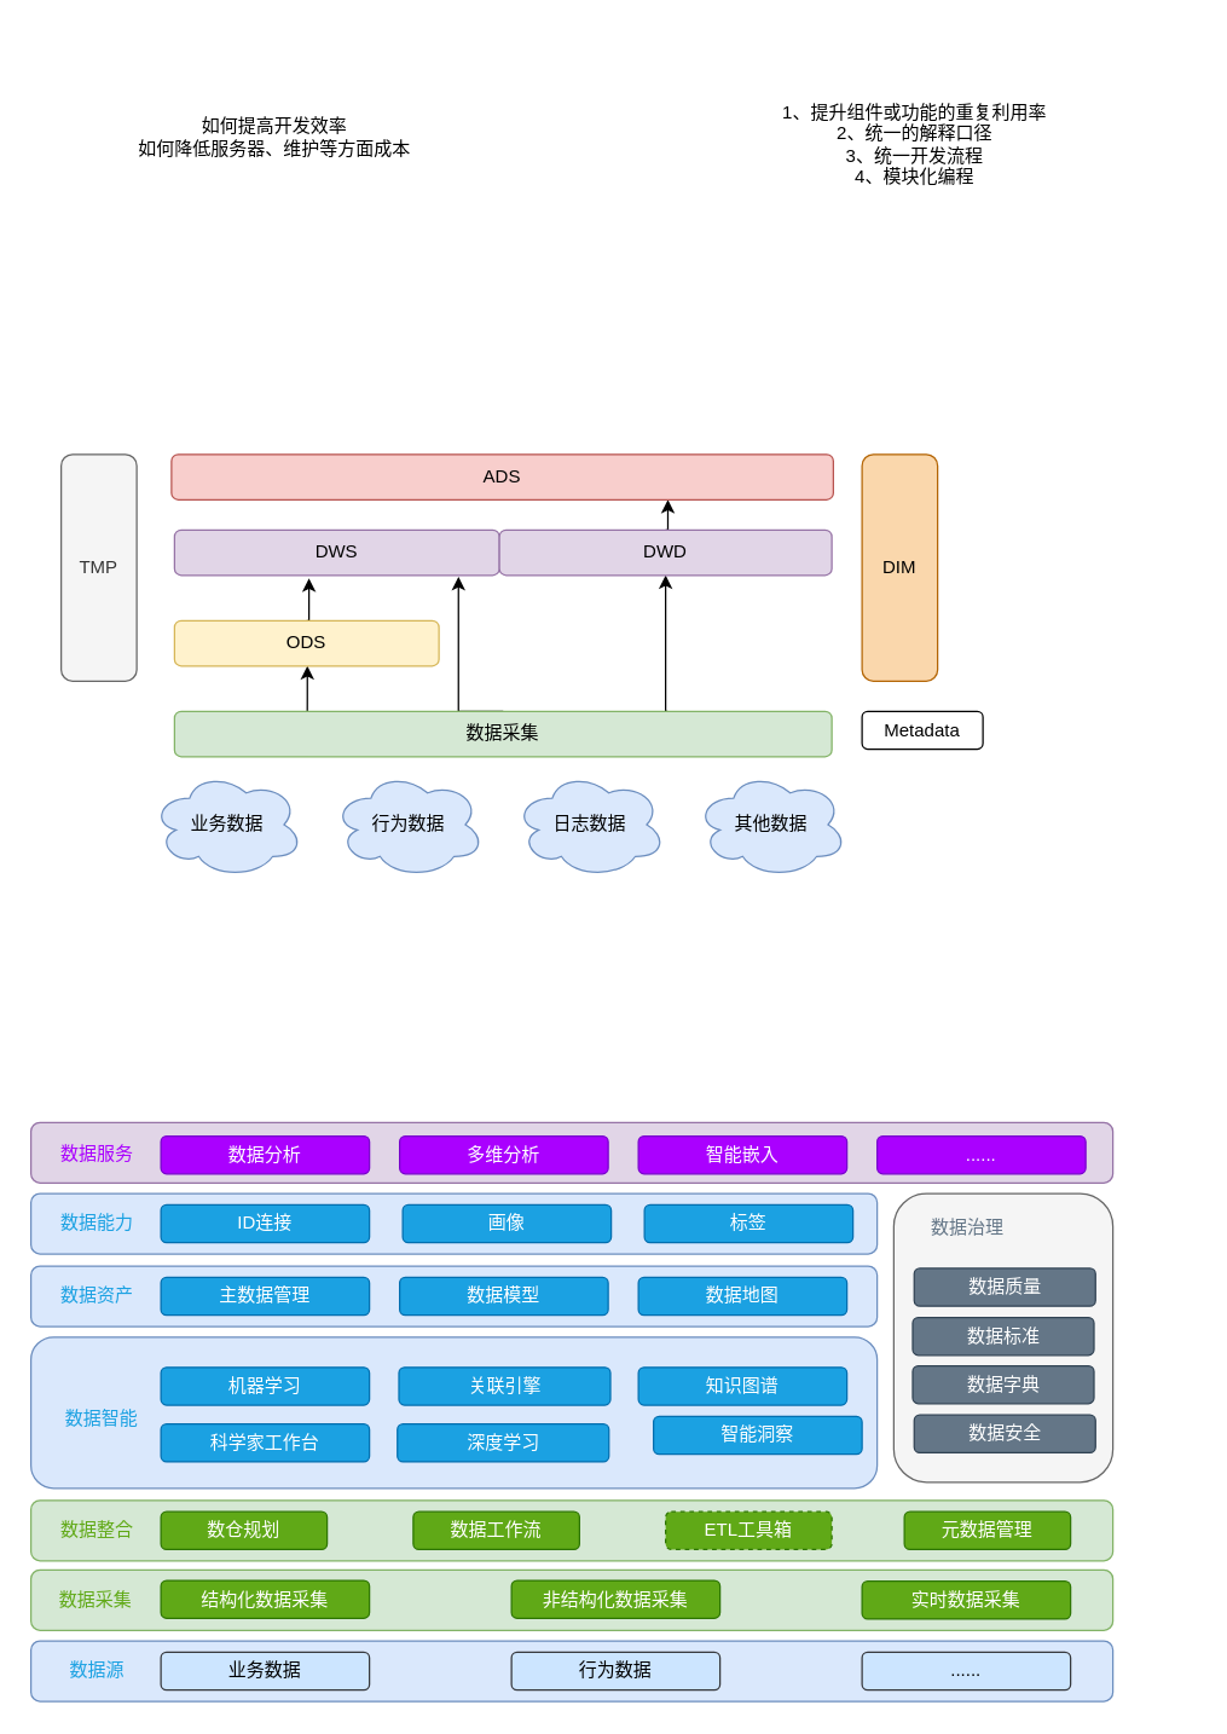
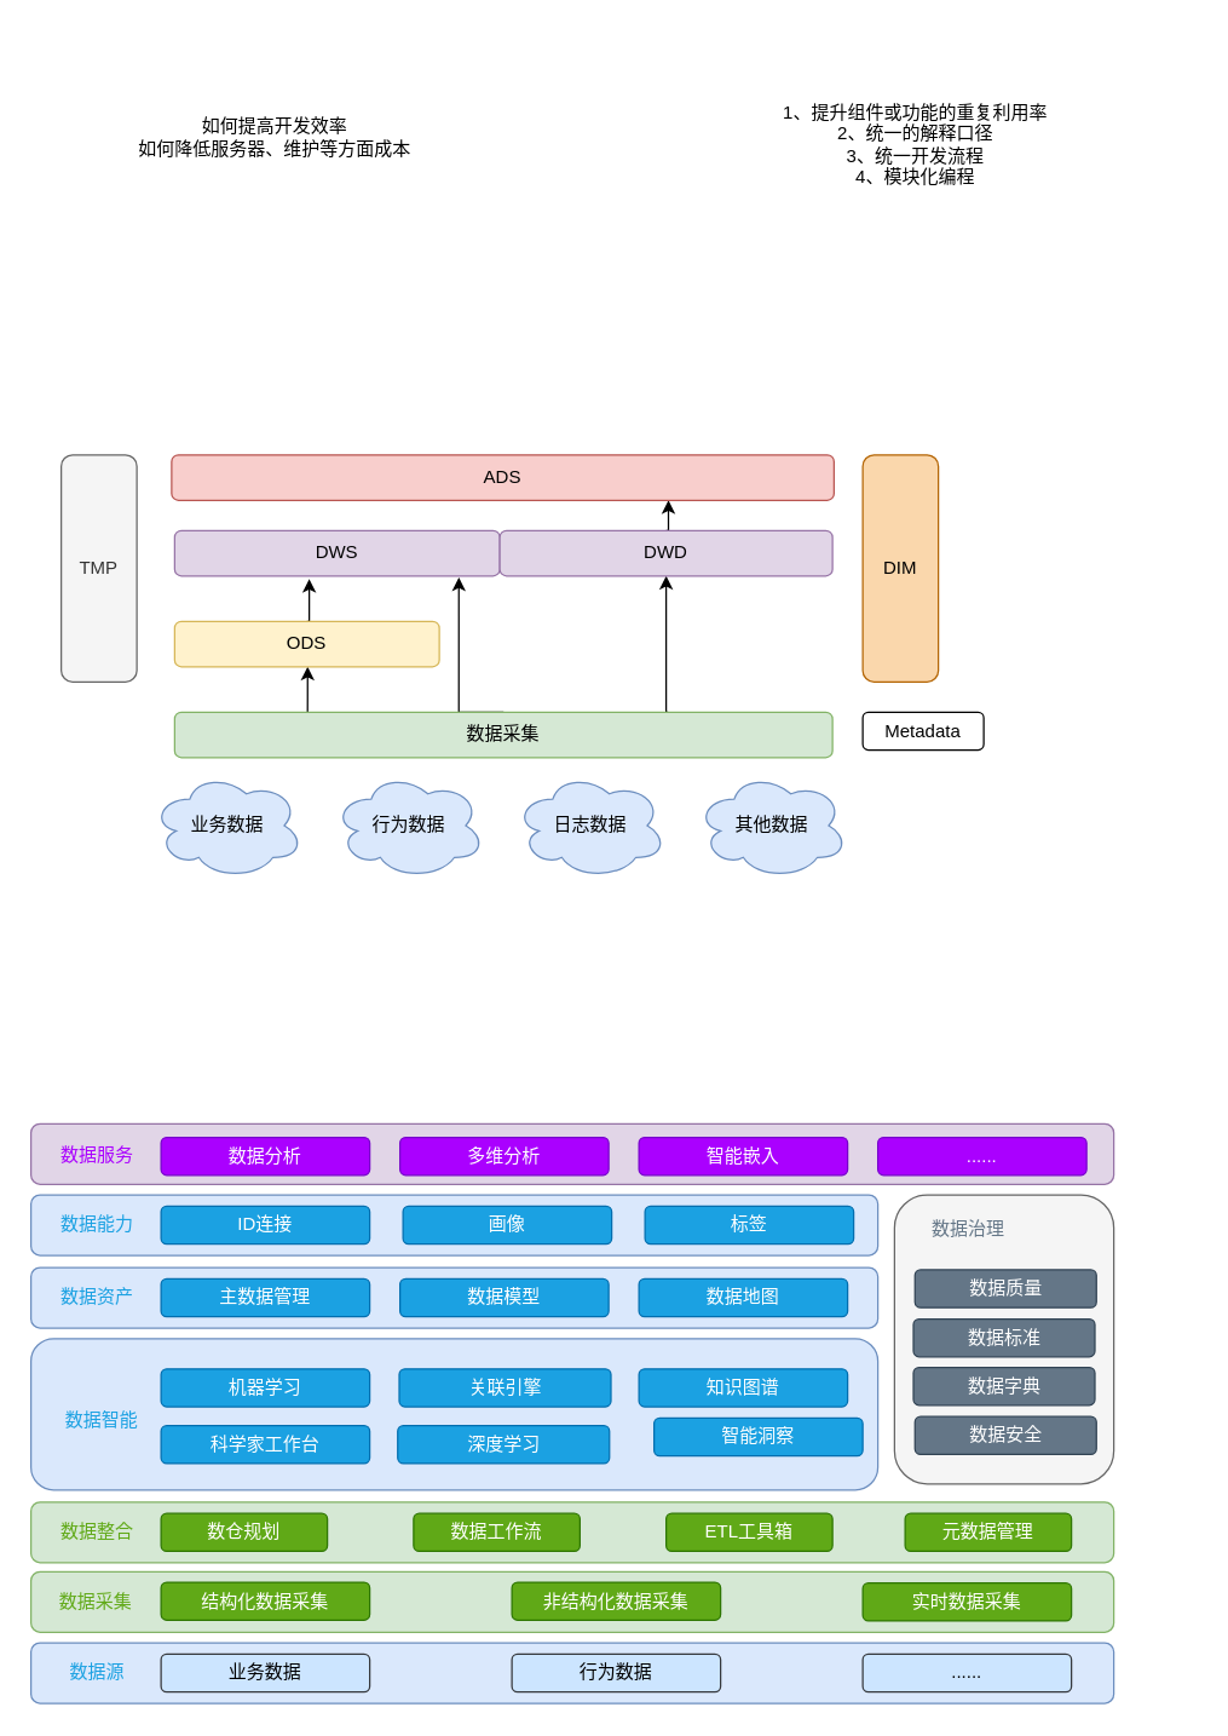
- <mxCell id="30" value="ETL工具箱" style="rounded=1;whiteSpace=wrap;html=1;fillColor=#60a917;strokeColor=#2D7600;fontColor=#ffffff;dashed=1;" parent="1" vertex="1"><mxGeometry x="440" y="999.5" width="110" height="25" as="geometry" /></mxCell>
+ <mxCell id="30" value="ETL工具箱" style="rounded=1;whiteSpace=wrap;html=1;fillColor=#60a917;strokeColor=#2D7600;fontColor=#ffffff;" parent="1" vertex="1"><mxGeometry x="440" y="999.5" width="110" height="25" as="geometry" /></mxCell>
